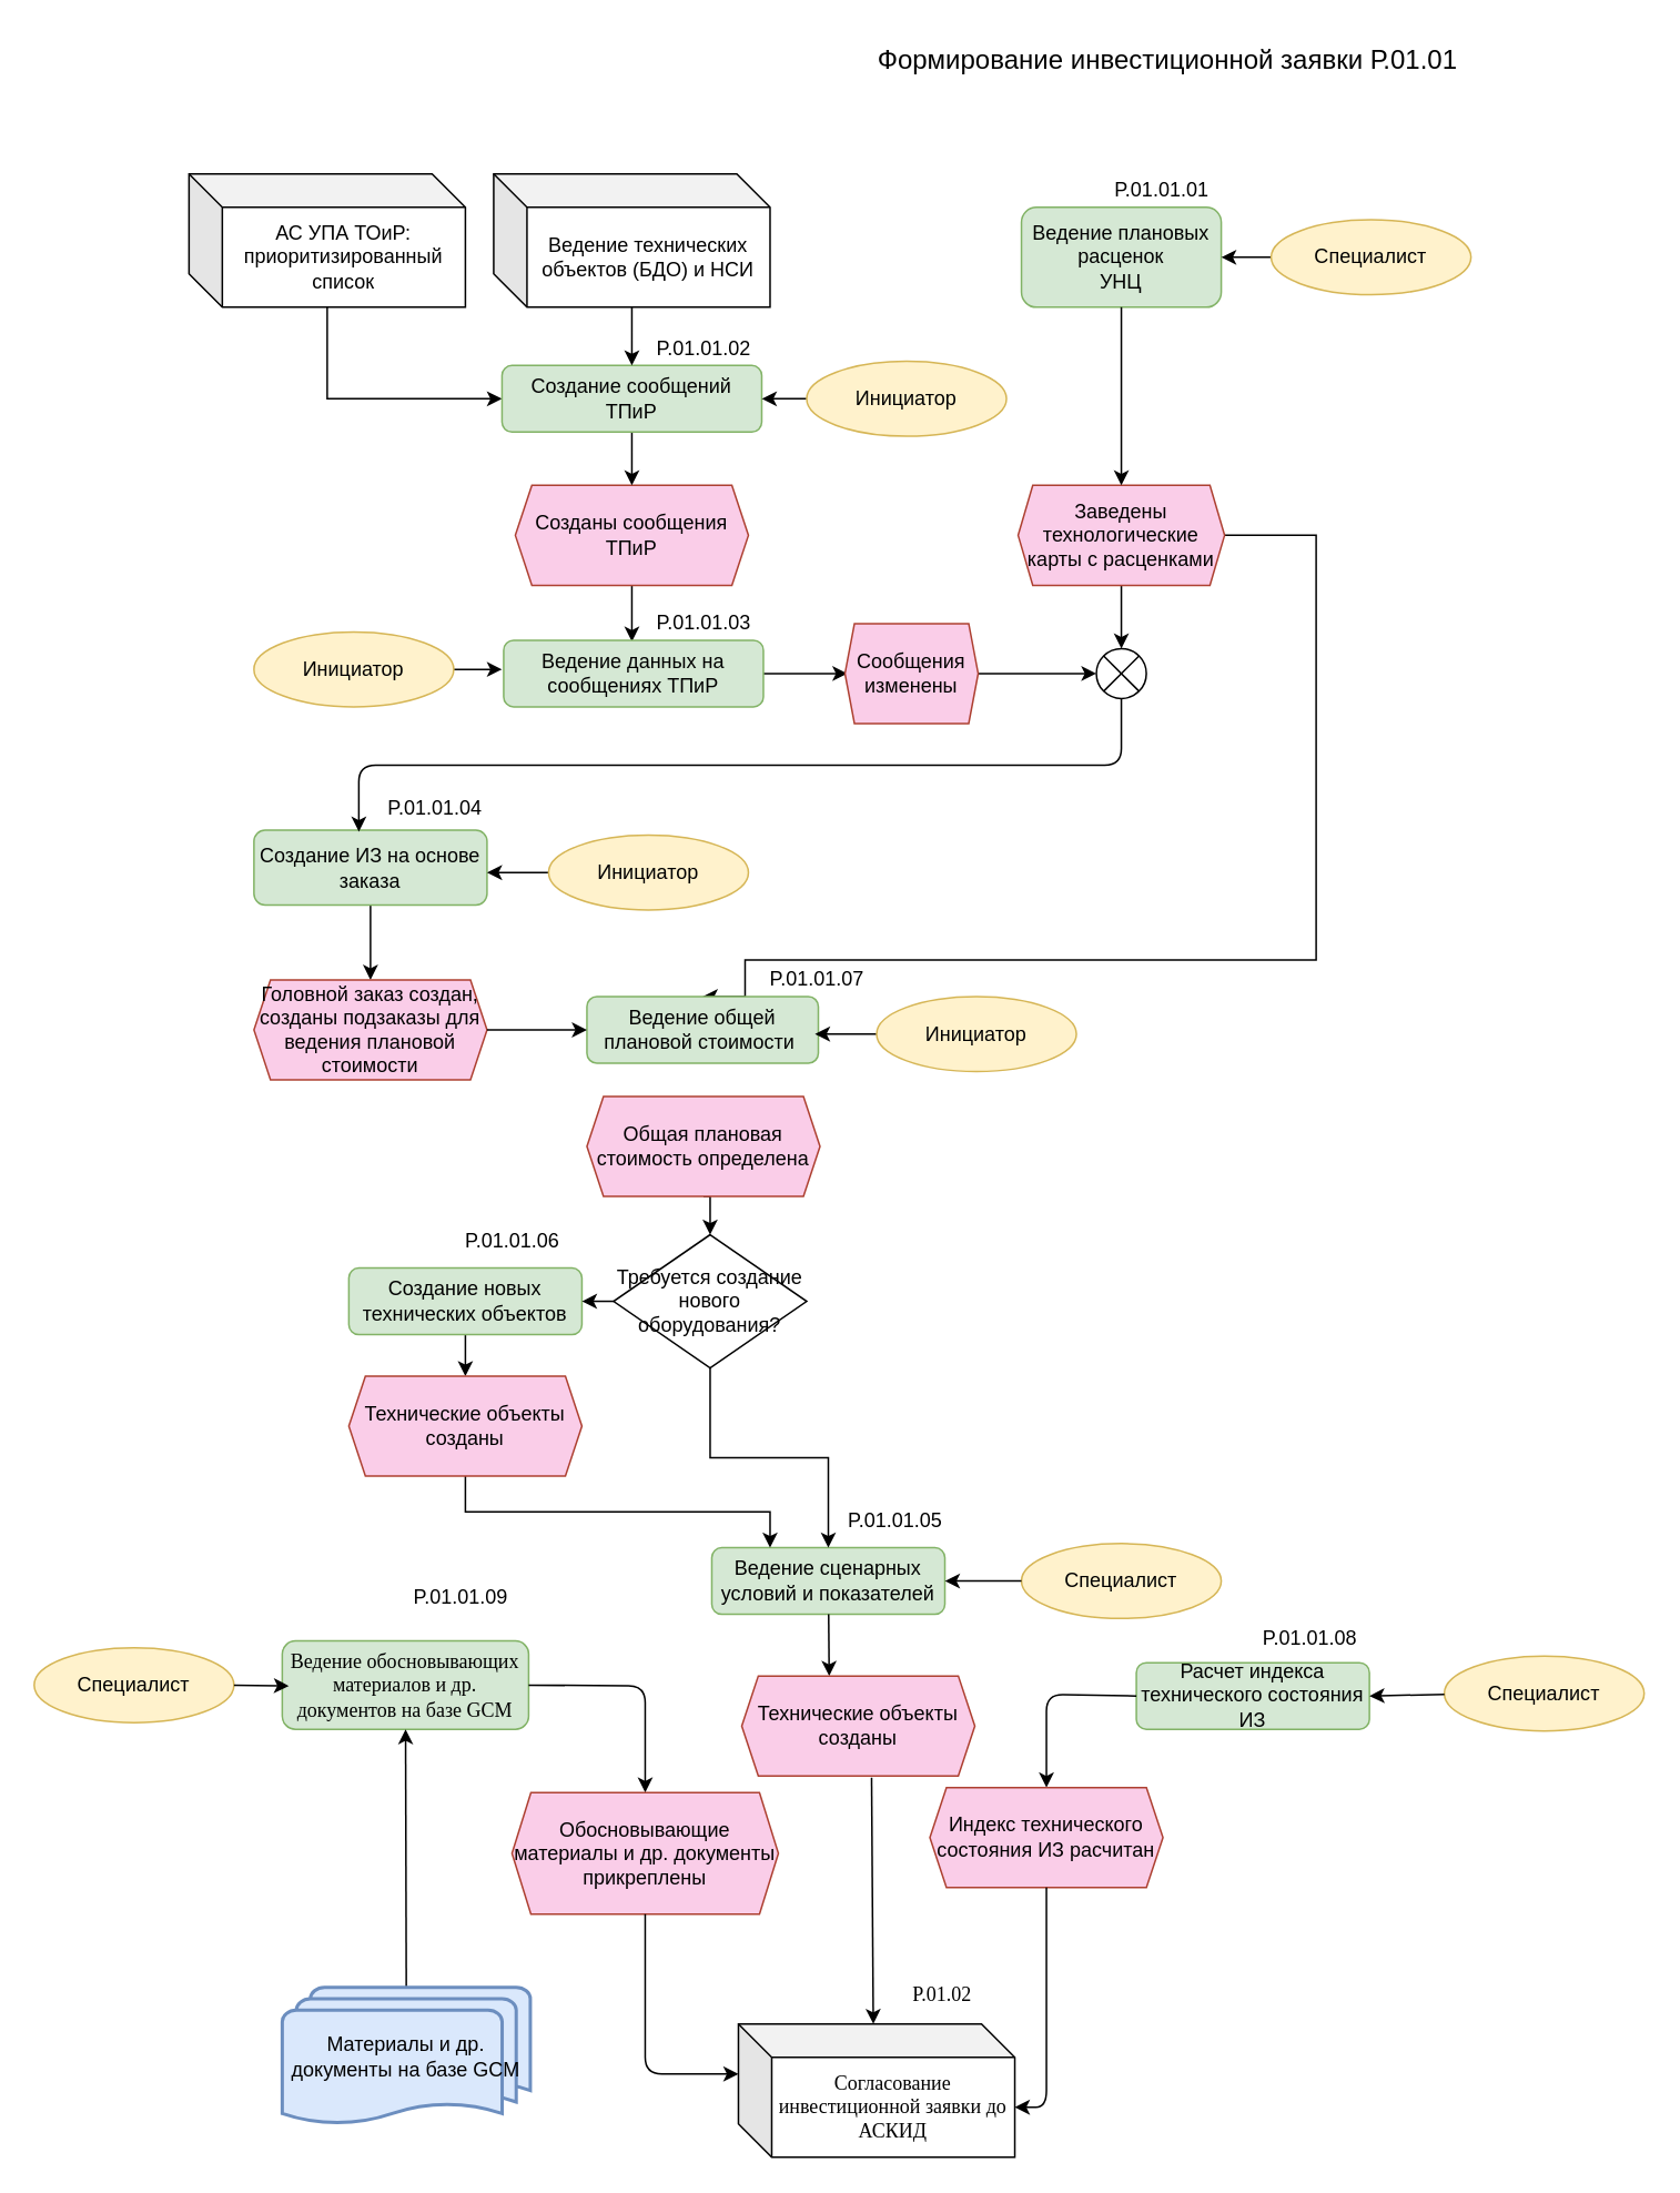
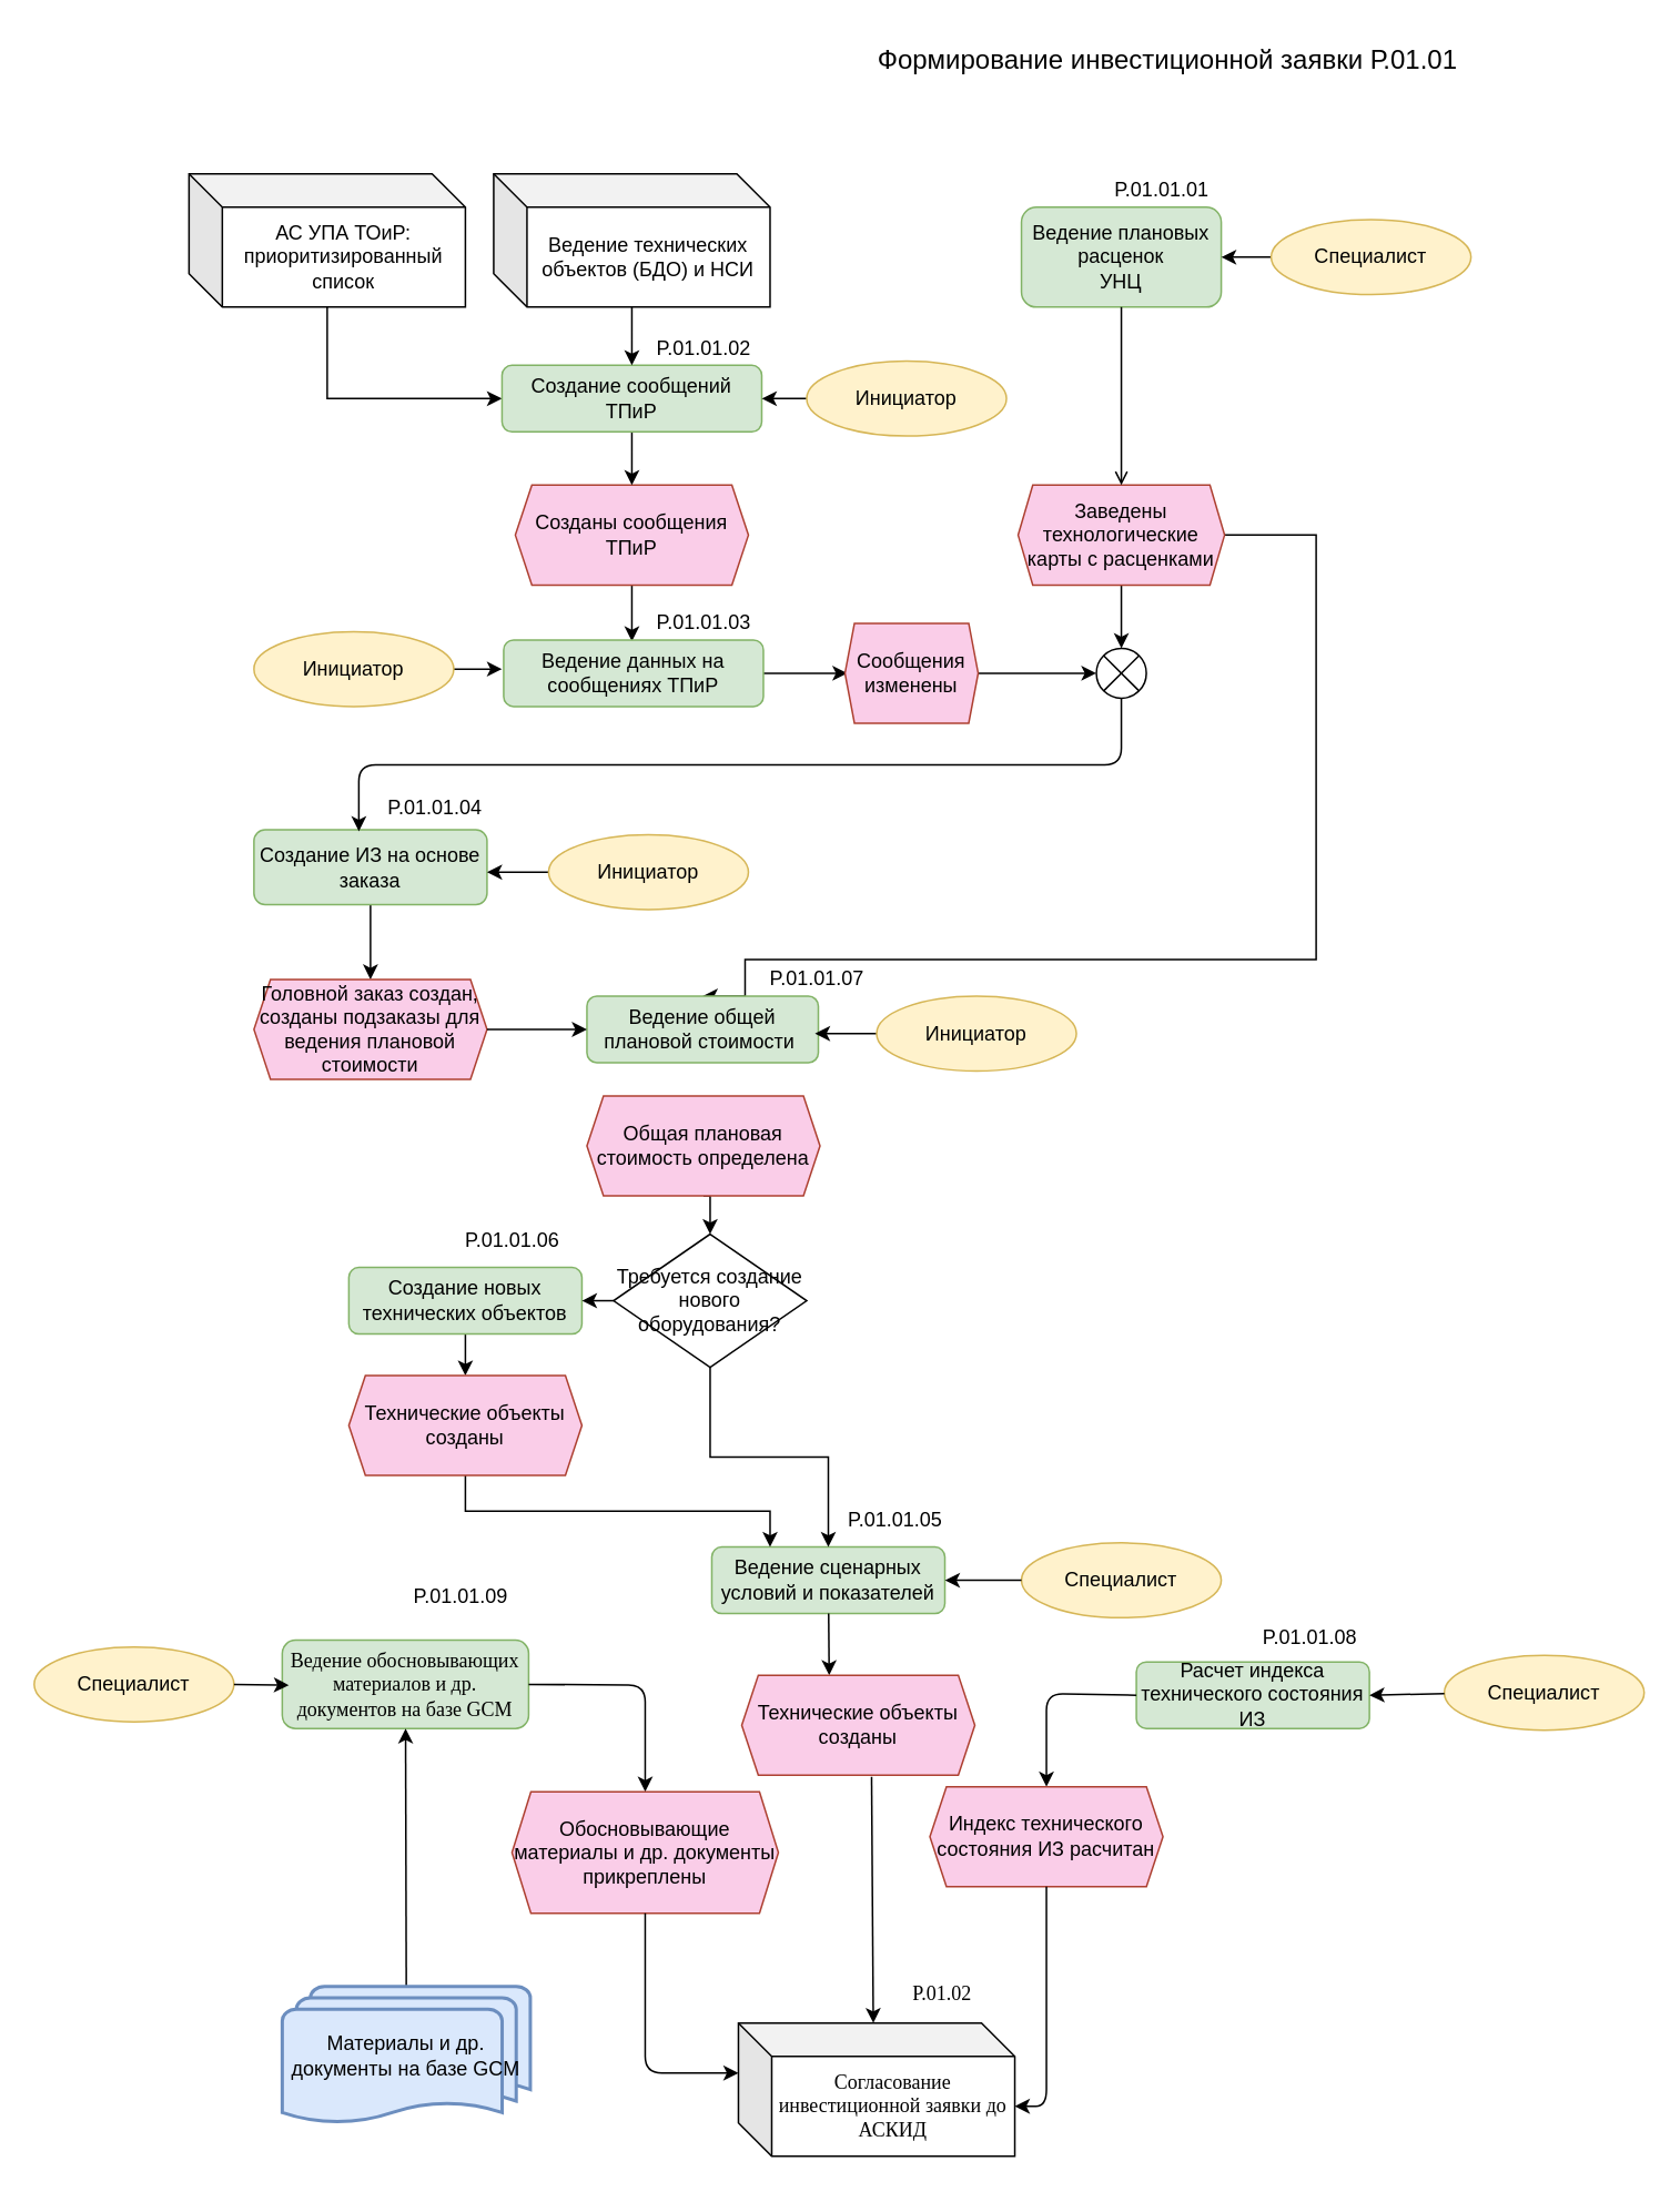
- <mxCell id="11" style="edgeStyle=orthogonalEdgeStyle;rounded=0;orthogonalLoop=1;jettySize=auto;html=1;entryX=0.5;entryY=0;entryDx=0;entryDy=0;" parent="1" source="7" target="10" edge="1"><mxGeometry relative="1" as="geometry"><mxPoint x="836" y="133" as="sourcePoint" /><mxPoint x="581" y="203" as="targetPoint" /></mxGeometry></mxCell>
+ <mxCell id="11" style="edgeStyle=orthogonalEdgeStyle;rounded=0;orthogonalLoop=1;jettySize=auto;html=1;entryX=0.5;entryY=0;entryDx=0;entryDy=0;endArrow=open;" parent="1" source="7" target="10" edge="1"><mxGeometry relative="1" as="geometry"><mxPoint x="836" y="133" as="sourcePoint" /><mxPoint x="581" y="203" as="targetPoint" /></mxGeometry></mxCell>
